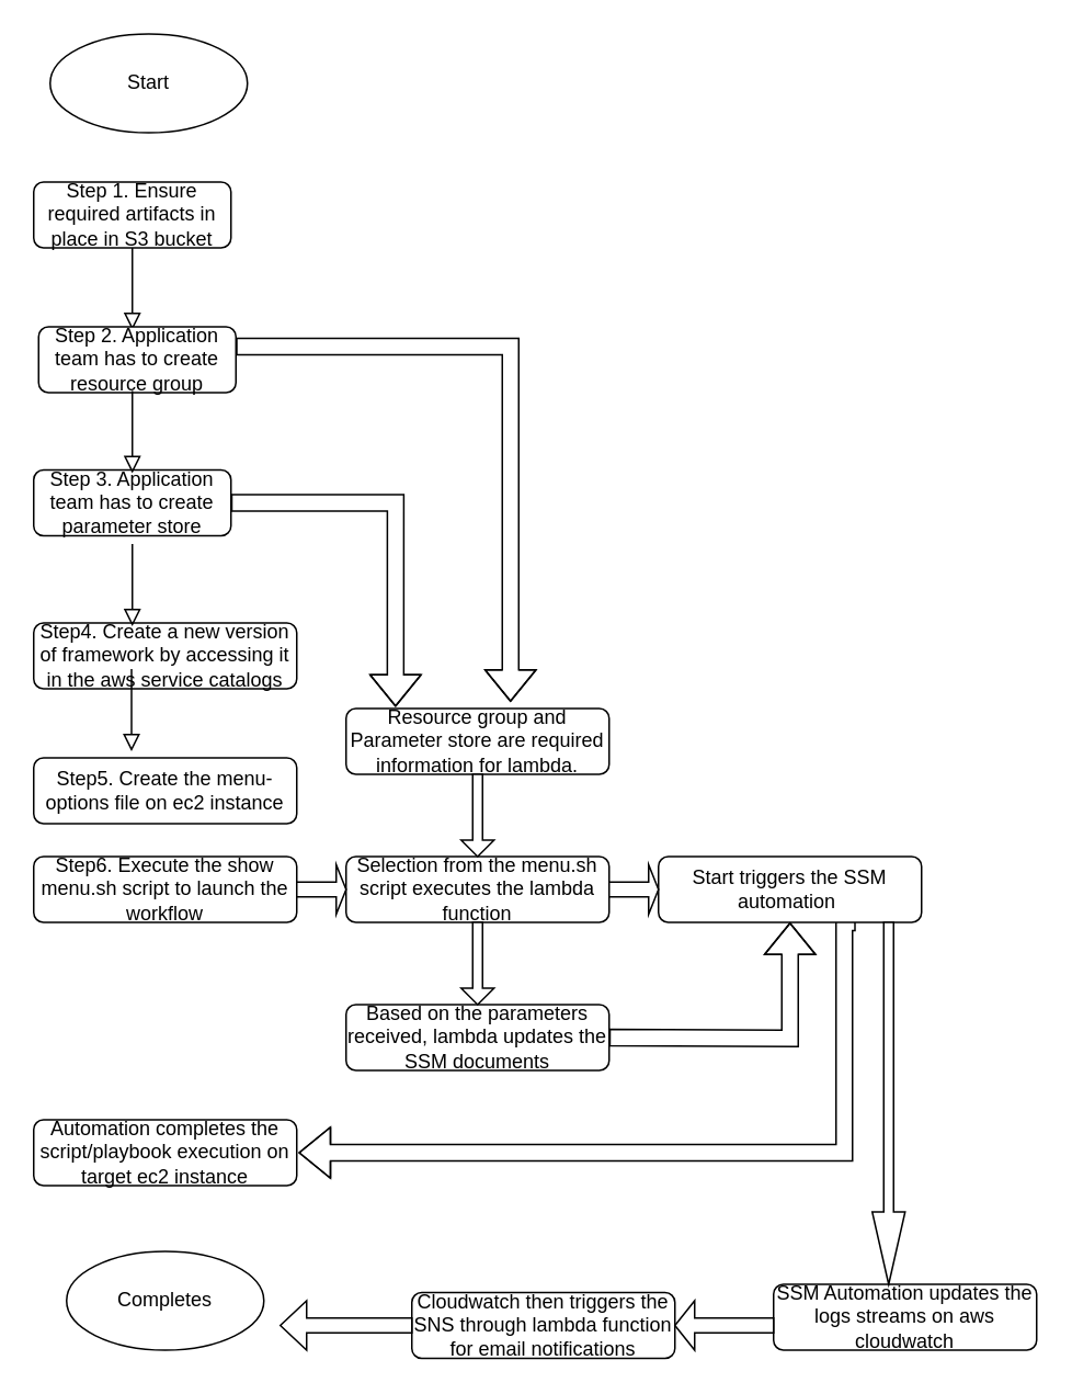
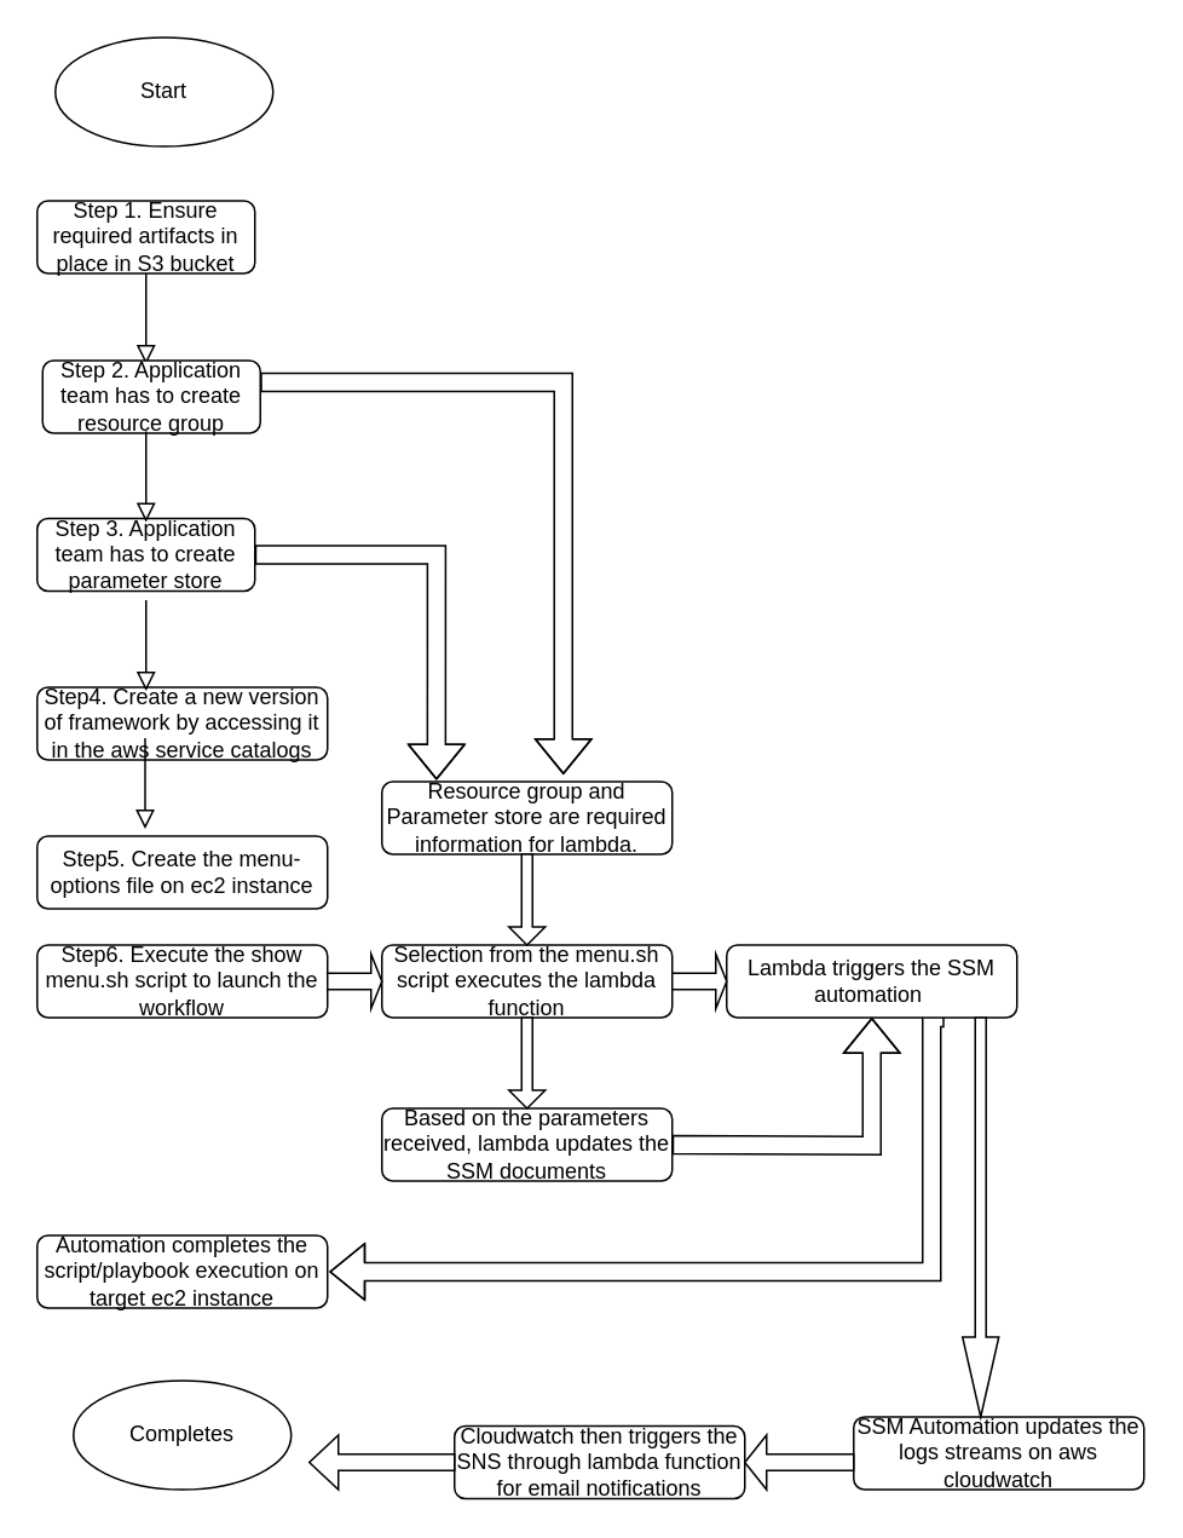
- <mxCell id="18" value="Start triggers the SSM automation&amp;nbsp;" style="rounded=1;whiteSpace=wrap;html=1;fontSize=12;glass=0;strokeWidth=1;shadow=0;" vertex="1" parent="1"><mxGeometry x="400" y="520" width="160" height="40" as="geometry" /></mxCell>
+ <mxCell id="18" value="Lambda triggers the SSM automation&amp;nbsp;" style="rounded=1;whiteSpace=wrap;html=1;fontSize=12;glass=0;strokeWidth=1;shadow=0;" vertex="1" parent="1"><mxGeometry x="400" y="520" width="160" height="40" as="geometry" /></mxCell>
